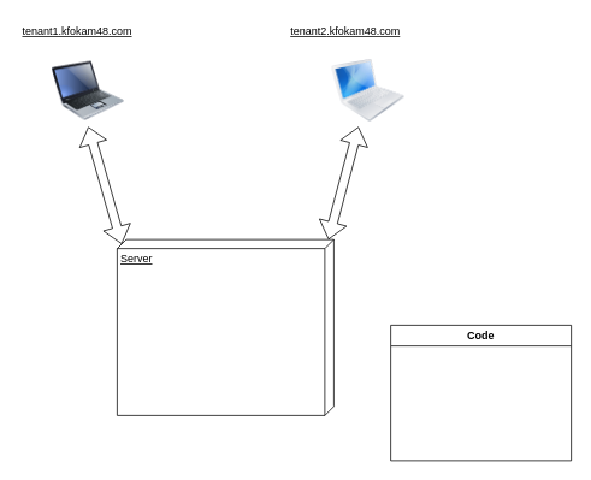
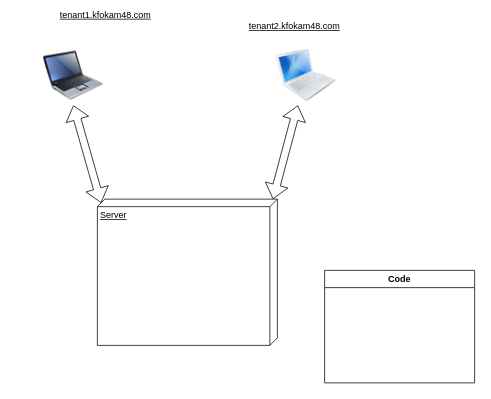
- <mxCell id="4" value="&lt;u&gt;tenant1.kfokam48.com&lt;/u&gt;" style="text;html=1;align=center;verticalAlign=middle;whiteSpace=wrap;rounded=0;" vertex="1" parent="1"><mxGeometry x="20" y="20" width="130" height="30" as="geometry" /></mxCell>
+ <mxCell id="4" value="&lt;u&gt;tenant1.kfokam48.com&lt;/u&gt;" style="text;html=1;align=center;verticalAlign=middle;whiteSpace=wrap;rounded=0;" vertex="1" parent="1"><mxGeometry x="75" y="5" width="130" height="30" as="geometry" /></mxCell>
- <mxCell id="5" value="&lt;u&gt;tenant2&lt;span style=&quot;background-color: transparent; color: light-dark(rgb(0, 0, 0), rgb(255, 255, 255));&quot;&gt;.kfokam48.com&lt;/span&gt;&lt;/u&gt;" style="text;html=1;align=center;verticalAlign=middle;whiteSpace=wrap;rounded=0;" vertex="1" parent="1"><mxGeometry x="317" y="20" width="130" height="30" as="geometry" /></mxCell>
+ <mxCell id="5" value="&lt;u&gt;tenant2&lt;span style=&quot;background-color: transparent; color: light-dark(rgb(0, 0, 0), rgb(255, 255, 255));&quot;&gt;.kfokam48.com&lt;/span&gt;&lt;/u&gt;" style="text;html=1;align=center;verticalAlign=middle;whiteSpace=wrap;rounded=0;" vertex="1" parent="1"><mxGeometry x="327" y="20" width="130" height="30" as="geometry" /></mxCell>
